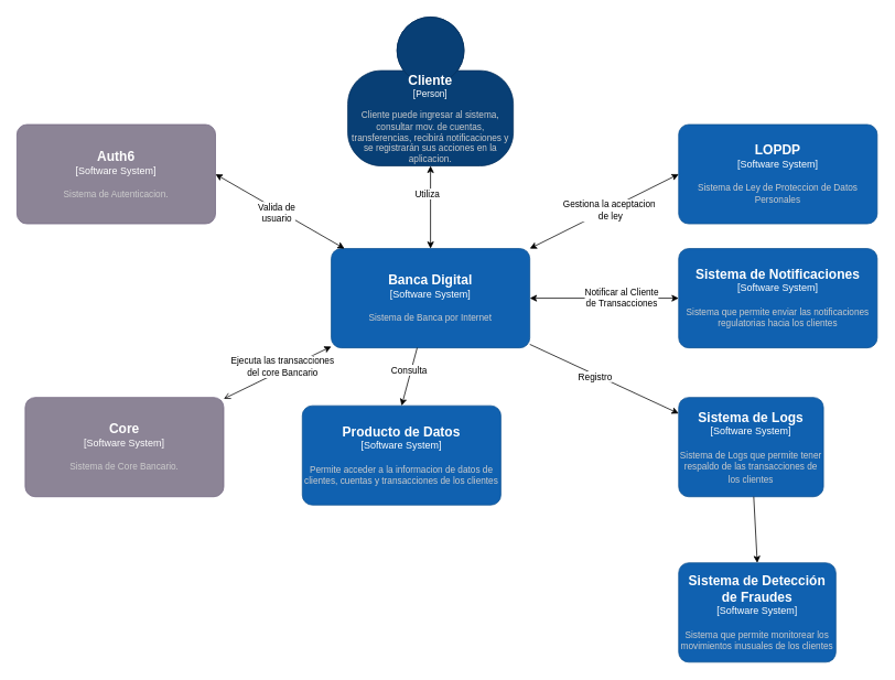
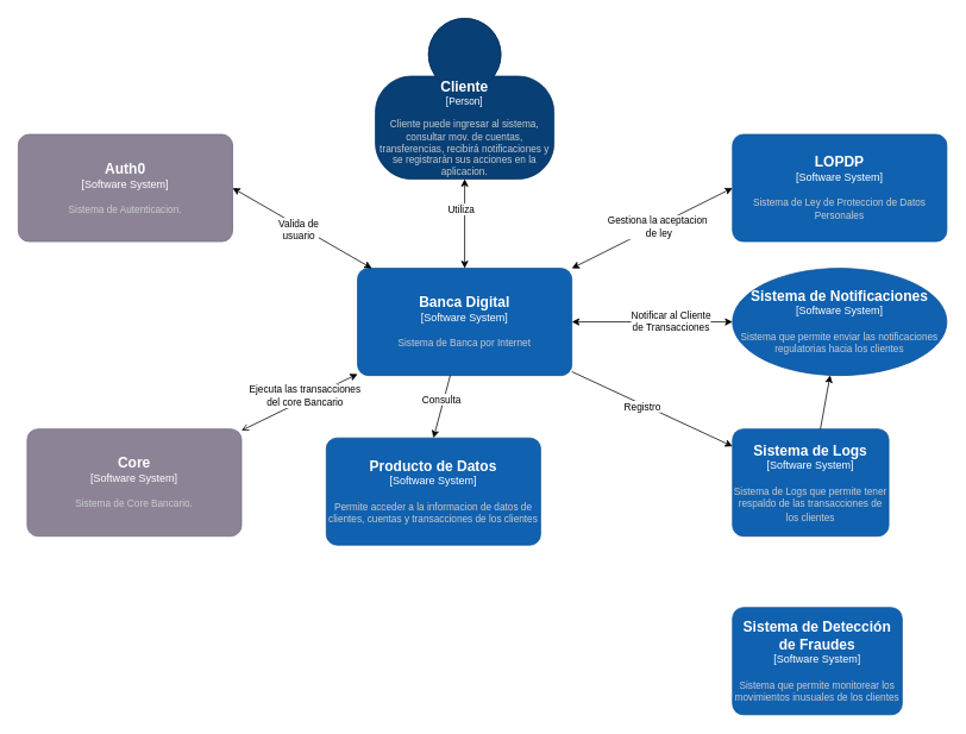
- <mxCell id="14" value="&lt;font style=&quot;font-size: 16px&quot;&gt;&lt;b&gt;Auth6&lt;/b&gt;&lt;/font&gt;&lt;div&gt;[Software System]&lt;/div&gt;&lt;br&gt;&lt;div&gt;&lt;font style=&quot;font-size: 11px&quot;&gt;&lt;font color=&quot;#cccccc&quot;&gt;Sistema de Autenticacion.&lt;/font&gt;&lt;/div&gt;" style="rounded=1;whiteSpace=wrap;html=1;labelBackgroundColor=none;fillColor=#8C8496;fontColor=#ffffff;align=center;arcSize=10;strokeColor=#736782;metaEdit=1;resizable=0;points=[[0.25,0,0],[0.5,0,0],[0.75,0,0],[1,0.25,0],[1,0.5,0],[1,0.75,0],[0.75,1,0],[0.5,1,0],[0.25,1,0],[0,0.75,0],[0,0.5,0],[0,0.25,0]];" parent="1" vertex="1"><mxGeometry x="20" y="150" width="240" height="120" as="geometry" /></mxCell>
+ <mxCell id="14" value="&lt;font style=&quot;font-size: 16px&quot;&gt;&lt;b&gt;Auth0&lt;/b&gt;&lt;/font&gt;&lt;div&gt;[Software System]&lt;/div&gt;&lt;br&gt;&lt;div&gt;&lt;font style=&quot;font-size: 11px&quot;&gt;&lt;font color=&quot;#cccccc&quot;&gt;Sistema de Autenticacion.&lt;/font&gt;&lt;/div&gt;" style="rounded=1;whiteSpace=wrap;html=1;labelBackgroundColor=none;fillColor=#8C8496;fontColor=#ffffff;align=center;arcSize=10;strokeColor=#736782;metaEdit=1;resizable=0;points=[[0.25,0,0],[0.5,0,0],[0.75,0,0],[1,0.25,0],[1,0.5,0],[1,0.75,0],[0.75,1,0],[0.5,1,0],[0.25,1,0],[0,0.75,0],[0,0.5,0],[0,0.25,0]];" parent="1" vertex="1"><mxGeometry x="20" y="150" width="240" height="120" as="geometry" /></mxCell>
- <mxCell id="22" value="&lt;font style=&quot;font-size: 16px&quot;&gt;&lt;b&gt;Sistema de Notificaciones&lt;/b&gt;&lt;/font&gt;&lt;div&gt;[Software System]&lt;/div&gt;&lt;br&gt;&lt;div&gt;&lt;font style=&quot;font-size: 11px&quot;&gt;&lt;font color=&quot;#cccccc&quot;&gt;Sistema que permite enviar las notificaciones regulatorias hacia los clientes&lt;/font&gt;&lt;/div&gt;" style="rounded=1;whiteSpace=wrap;html=1;labelBackgroundColor=none;fillColor=#1061B0;fontColor=#ffffff;align=center;arcSize=10;strokeColor=#0D5091;metaEdit=1;resizable=0;points=[[0.25,0,0],[0.5,0,0],[0.75,0,0],[1,0.25,0],[1,0.5,0],[1,0.75,0],[0.75,1,0],[0.5,1,0],[0.25,1,0],[0,0.75,0],[0,0.5,0],[0,0.25,0]];" parent="1" vertex="1"><mxGeometry x="820" y="300" width="240" height="120" as="geometry" /></mxCell>
+ <mxCell id="22" value="&lt;font style=&quot;font-size: 16px&quot;&gt;&lt;b&gt;Sistema de Notificaciones&lt;/b&gt;&lt;/font&gt;&lt;div&gt;[Software System]&lt;/div&gt;&lt;br&gt;&lt;div&gt;&lt;font style=&quot;font-size: 11px&quot;&gt;&lt;font color=&quot;#cccccc&quot;&gt;Sistema que permite enviar las notificaciones regulatorias hacia los clientes&lt;/font&gt;&lt;/div&gt;" style="ellipse;whiteSpace=wrap;html=1;labelBackgroundColor=none;fillColor=#1061B0;fontColor=#ffffff;align=center;arcSize=10;strokeColor=#0D5091;metaEdit=1;resizable=0;points=[[0.25,0,0],[0.5,0,0],[0.75,0,0],[1,0.25,0],[1,0.5,0],[1,0.75,0],[0.75,1,0],[0.5,1,0],[0.25,1,0],[0,0.75,0],[0,0.5,0],[0,0.25,0]];" parent="1" vertex="1"><mxGeometry x="820" y="300" width="240" height="120" as="geometry" /></mxCell>
- <mxCell id="18" style="rounded=0;orthogonalLoop=1;jettySize=auto;html=1;entryX=0.5;entryY=0;entryDx=0;entryDy=0;entryPerimeter=0;" parent="1" source="16" target="17" edge="1"><mxGeometry relative="1" as="geometry" /></mxCell>
+ <mxCell id="18" style="rounded=0;orthogonalLoop=1;jettySize=auto;html=1;" parent="1" source="16" target="22" edge="1"><mxGeometry relative="1" as="geometry" /></mxCell>
